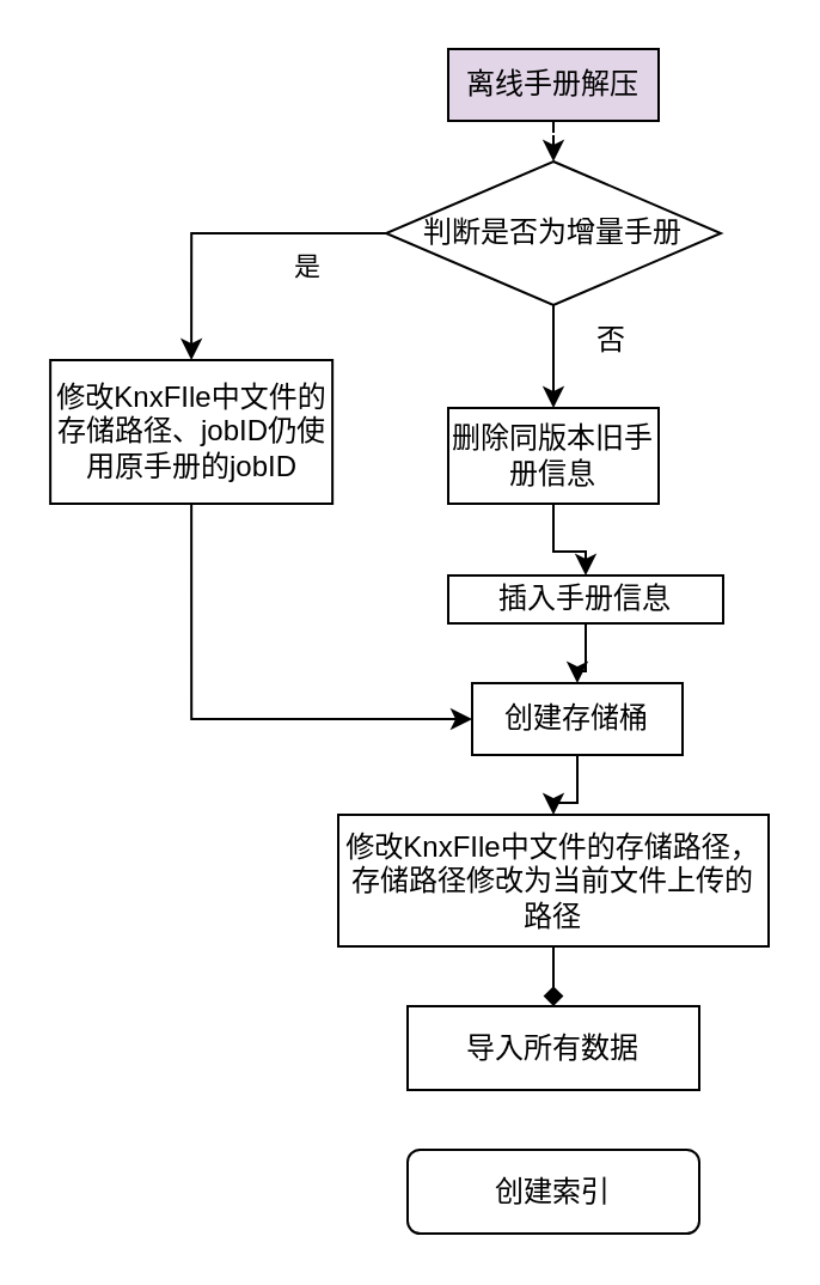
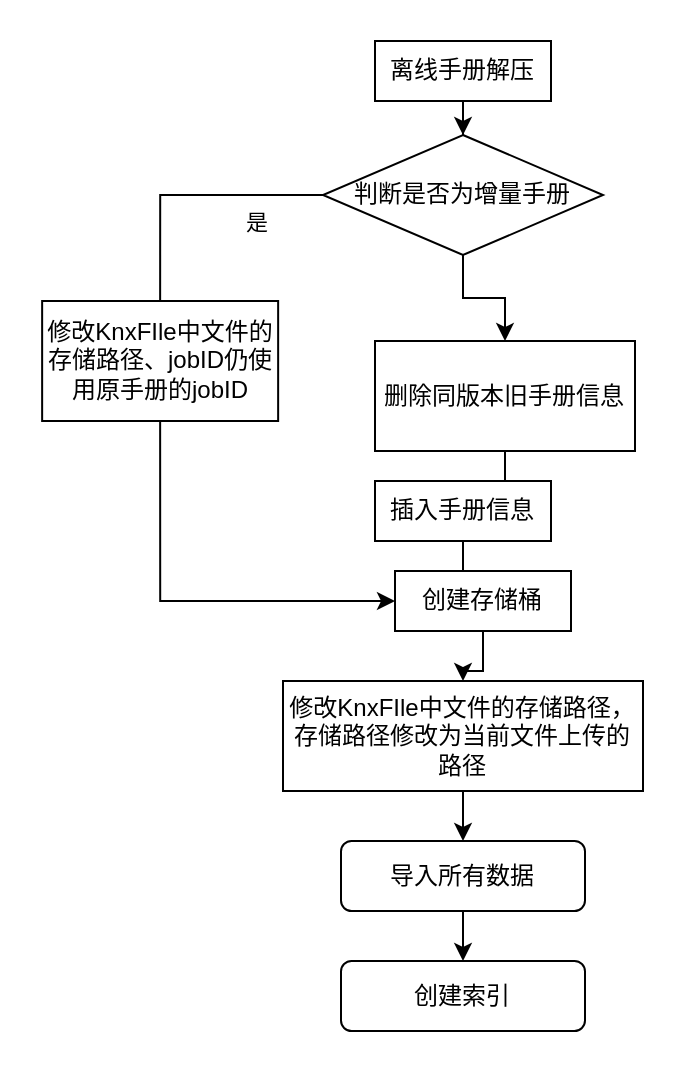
- <mxCell id="3" value="离线手册解压" style="rounded=0;whiteSpace=wrap;html=1;fillColor=#e1d5e7;" vertex="1" parent="1"><mxGeometry x="187" y="20" width="88" height="30" as="geometry" /></mxCell>
+ <mxCell id="3" value="离线手册解压" style="rounded=0;whiteSpace=wrap;html=1;" vertex="1" parent="1"><mxGeometry x="187" y="20" width="88" height="30" as="geometry" /></mxCell>
- <mxCell id="2" style="edgeStyle=orthogonalEdgeStyle;rounded=0;orthogonalLoop=1;jettySize=auto;html=1;dashed=1;" edge="1" parent="1" source="3" target="7"><mxGeometry relative="1" as="geometry" /></mxCell>
+ <mxCell id="2" style="edgeStyle=orthogonalEdgeStyle;rounded=0;orthogonalLoop=1;jettySize=auto;html=1;" edge="1" parent="1" source="3" target="7"><mxGeometry relative="1" as="geometry" /></mxCell>
- <mxCell id="16" value="否" style="text;html=1;align=center;verticalAlign=middle;resizable=0;points=[];autosize=1;strokeColor=none;fillColor=none;" vertex="1" parent="1"><mxGeometry x="235" y="127" width="40" height="30" as="geometry" /></mxCell>
- <mxCell id="4" style="edgeStyle=orthogonalEdgeStyle;rounded=0;orthogonalLoop=1;jettySize=auto;html=1;entryX=0.5;entryY=0;entryDx=0;entryDy=0;exitX=0;exitY=0.5;exitDx=0;exitDy=0;" edge="1" parent="1" source="7" target="9"><mxGeometry relative="1" as="geometry" /></mxCell>
+ <mxCell id="4" style="edgeStyle=orthogonalEdgeStyle;rounded=0;orthogonalLoop=1;jettySize=auto;html=1;entryX=0.5;entryY=0;entryDx=0;entryDy=0;exitX=0;exitY=0.5;exitDx=0;exitDy=0;endArrow=none;" edge="1" parent="1" source="7" target="9"><mxGeometry relative="1" as="geometry" /></mxCell>
- <mxCell id="11" value="删除同版本旧手册信息" style="rounded=0;whiteSpace=wrap;html=1;" vertex="1" parent="1"><mxGeometry x="187" y="170" width="88" height="40" as="geometry" /></mxCell>
+ <mxCell id="11" value="删除同版本旧手册信息" style="rounded=0;whiteSpace=wrap;html=1;" vertex="1" parent="1"><mxGeometry x="187" y="170" width="130" height="55" as="geometry" /></mxCell>
- <mxCell id="13" value="插入手册信息" style="rounded=0;whiteSpace=wrap;html=1;" vertex="1" parent="1"><mxGeometry x="187" y="240" width="115" height="20" as="geometry" /></mxCell>
+ <mxCell id="13" value="插入手册信息" style="rounded=0;whiteSpace=wrap;html=1;" vertex="1" parent="1"><mxGeometry x="187" y="240" width="88" height="30" as="geometry" /></mxCell>
- <mxCell id="17" style="edgeStyle=orthogonalEdgeStyle;rounded=0;orthogonalLoop=1;jettySize=auto;html=1;entryX=0.5;entryY=0;entryDx=0;entryDy=0;endArrow=diamond;" edge="1" parent="1" source="18" target="20"><mxGeometry relative="1" as="geometry" /></mxCell>
+ <mxCell id="17" style="edgeStyle=orthogonalEdgeStyle;rounded=0;orthogonalLoop=1;jettySize=auto;html=1;entryX=0.5;entryY=0;entryDx=0;entryDy=0;" edge="1" parent="1" source="18" target="20"><mxGeometry relative="1" as="geometry" /></mxCell>
- <mxCell id="20" value="导入所有数据" style="rounded=0;whiteSpace=wrap;html=1;" vertex="1" parent="1"><mxGeometry x="170" y="420" width="122" height="35" as="geometry" /></mxCell>
+ <mxCell id="20" value="导入所有数据" style="whiteSpace=wrap;html=1;rounded=1;" vertex="1" parent="1"><mxGeometry x="170" y="420" width="122" height="35" as="geometry" /></mxCell>
+ <mxCell id="19" style="edgeStyle=orthogonalEdgeStyle;rounded=0;orthogonalLoop=1;jettySize=auto;html=1;" edge="1" parent="1" source="20" target="21"><mxGeometry relative="1" as="geometry" /></mxCell>
